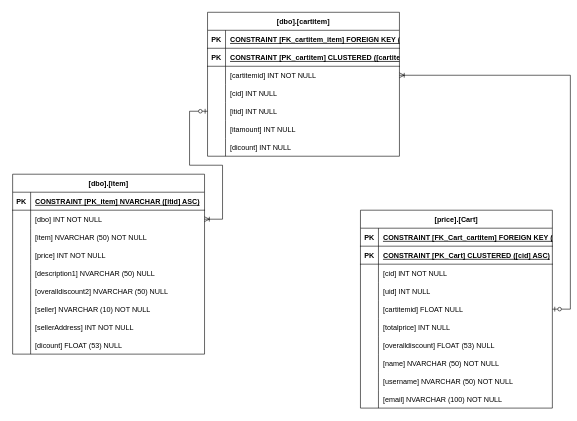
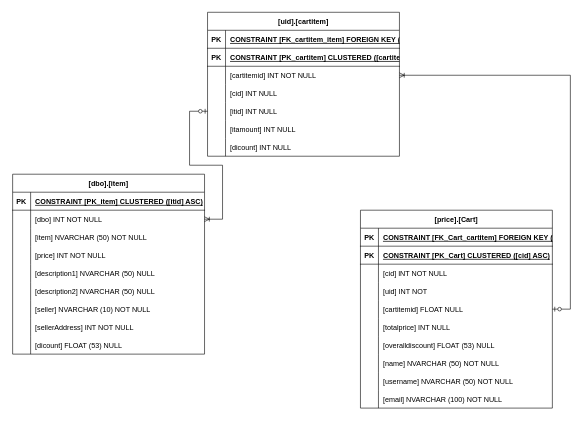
- <mxCell id="30" value="[dbo].[cartitem]" style="shape=table;startSize=30;container=1;collapsible=1;childLayout=tableLayout;fixedRows=1;rowLines=0;fontStyle=1;align=center;resizeLast=1;" vertex="1" parent="1"><mxGeometry x="345" y="20" width="320" height="240" as="geometry" /></mxCell>
+ <mxCell id="30" value="[uid].[cartitem]" style="shape=table;startSize=30;container=1;collapsible=1;childLayout=tableLayout;fixedRows=1;rowLines=0;fontStyle=1;align=center;resizeLast=1;" vertex="1" parent="1"><mxGeometry x="345" y="20" width="320" height="240" as="geometry" /></mxCell>
- <mxCell id="5" value="CONSTRAINT [PK_item]  NVARCHAR ([itid] ASC)" style="shape=partialRectangle;overflow=hidden;connectable=0;fillColor=none;align=left;strokeColor=inherit;top=0;left=0;bottom=0;right=0;spacingLeft=6;fontStyle=5;" vertex="1" parent="3"><mxGeometry x="30" width="290" height="30" as="geometry"><mxRectangle width="290" height="30" as="alternateBounds" /></mxGeometry></mxCell>
+ <mxCell id="5" value="CONSTRAINT [PK_item]  CLUSTERED ([itid] ASC)" style="shape=partialRectangle;overflow=hidden;connectable=0;fillColor=none;align=left;strokeColor=inherit;top=0;left=0;bottom=0;right=0;spacingLeft=6;fontStyle=5;" vertex="1" parent="3"><mxGeometry x="30" width="290" height="30" as="geometry"><mxRectangle width="290" height="30" as="alternateBounds" /></mxGeometry></mxCell>
- <mxCell id="20" value="[overalldiscount2]  NVARCHAR (50) NULL" style="shape=partialRectangle;overflow=hidden;connectable=0;fillColor=none;align=left;strokeColor=inherit;top=0;left=0;bottom=0;right=0;spacingLeft=6;" vertex="1" parent="18"><mxGeometry x="30" width="290" height="30" as="geometry"><mxRectangle width="290" height="30" as="alternateBounds" /></mxGeometry></mxCell>
+ <mxCell id="20" value="[description2]  NVARCHAR (50) NULL" style="shape=partialRectangle;overflow=hidden;connectable=0;fillColor=none;align=left;strokeColor=inherit;top=0;left=0;bottom=0;right=0;spacingLeft=6;" vertex="1" parent="18"><mxGeometry x="30" width="290" height="30" as="geometry"><mxRectangle width="290" height="30" as="alternateBounds" /></mxGeometry></mxCell>
- <mxCell id="64" value="[uid]             INT            NULL" style="shape=partialRectangle;overflow=hidden;connectable=0;fillColor=none;align=left;strokeColor=inherit;top=0;left=0;bottom=0;right=0;spacingLeft=6;" vertex="1" parent="62"><mxGeometry x="30" width="290" height="30" as="geometry"><mxRectangle width="290" height="30" as="alternateBounds" /></mxGeometry></mxCell>
+ <mxCell id="64" value="[uid]             INT            NOT" style="shape=partialRectangle;overflow=hidden;connectable=0;fillColor=none;align=left;strokeColor=inherit;top=0;left=0;bottom=0;right=0;spacingLeft=6;" vertex="1" parent="62"><mxGeometry x="30" width="290" height="30" as="geometry"><mxRectangle width="290" height="30" as="alternateBounds" /></mxGeometry></mxCell>
